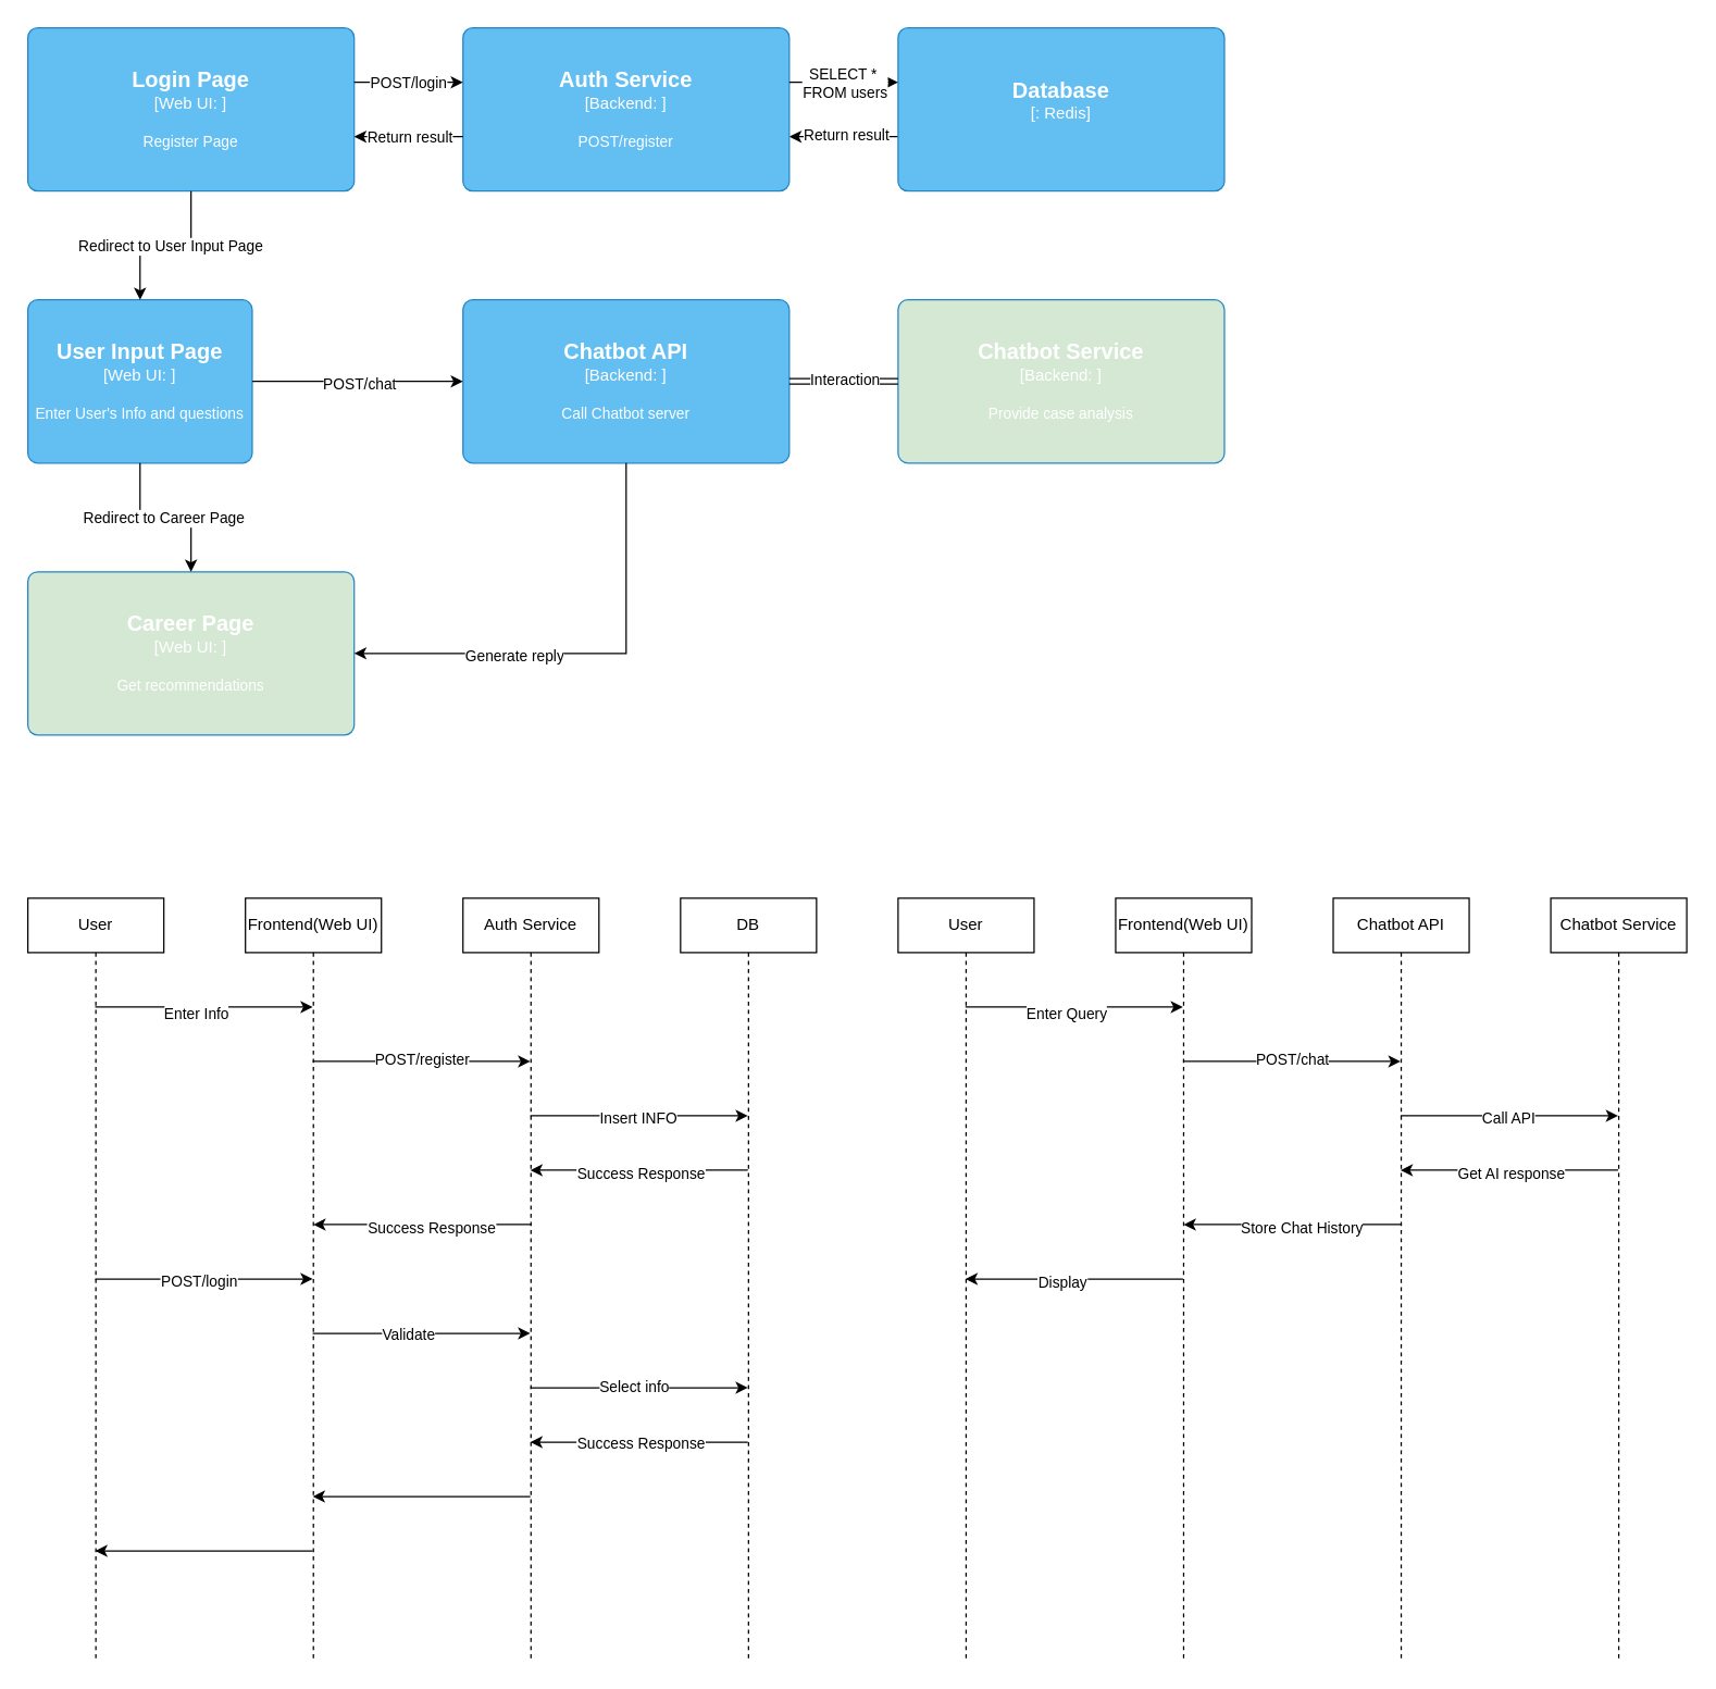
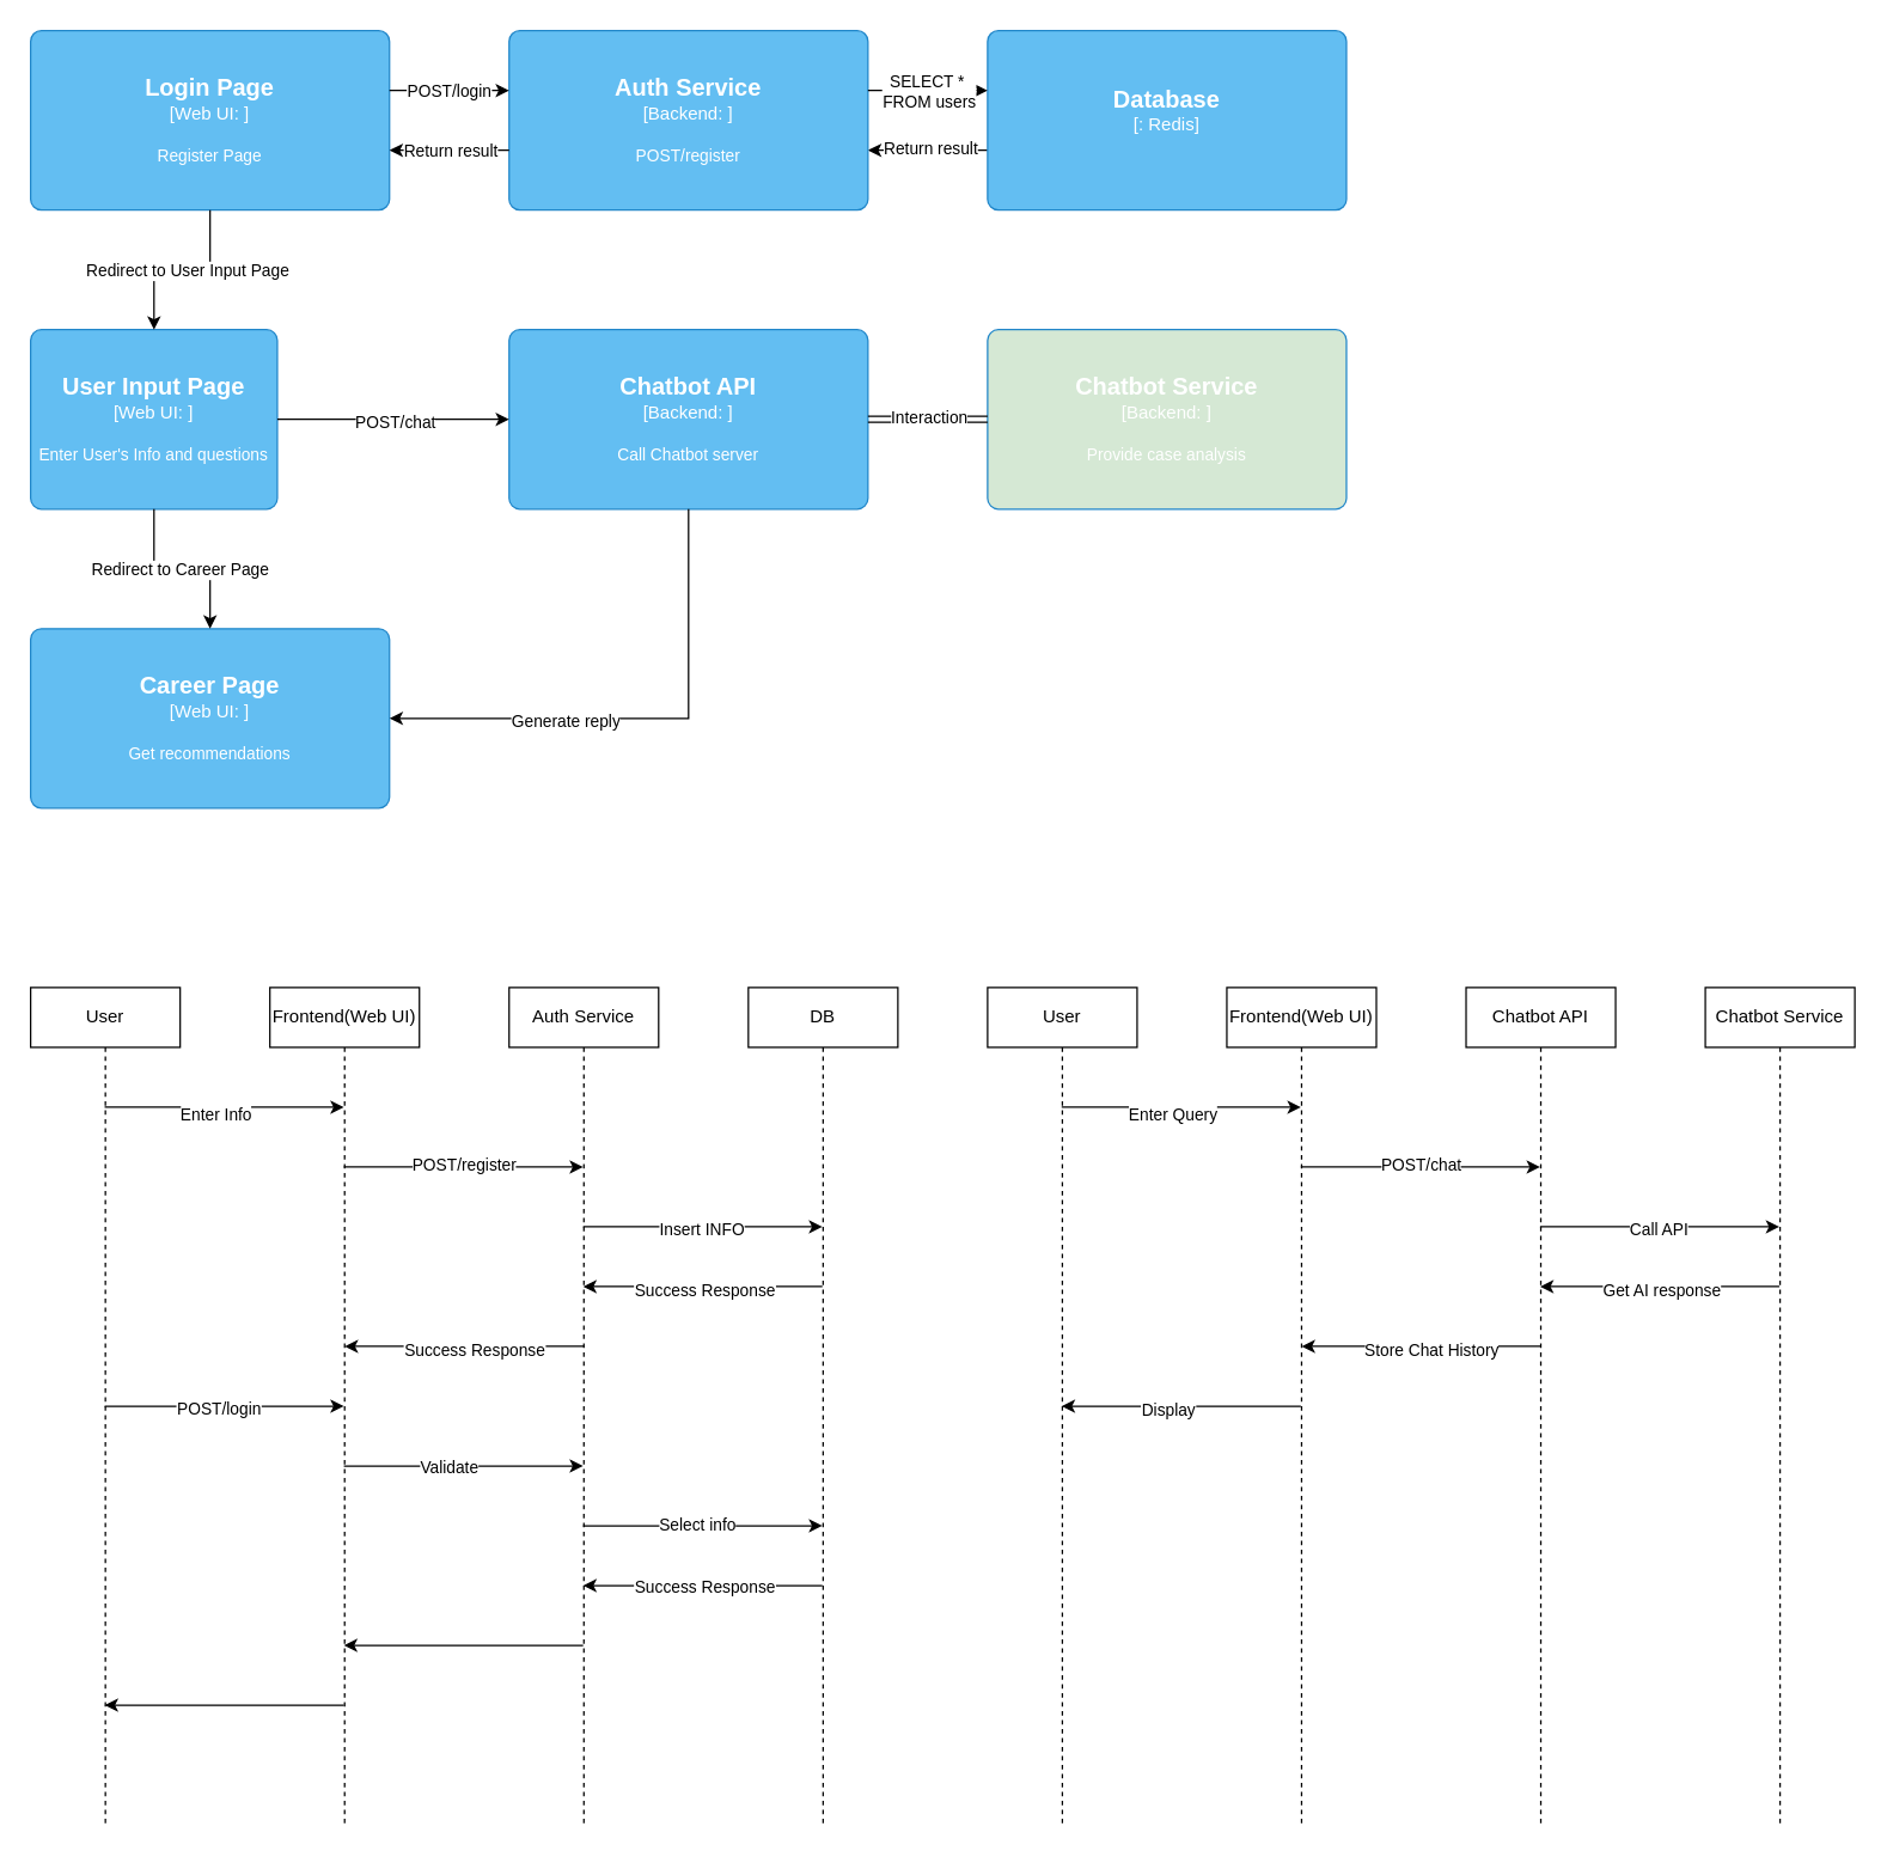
- <mxCell id="8" value="&lt;font style=&quot;font-size: 16px&quot;&gt;&lt;b&gt;Career Page&lt;/b&gt;&lt;/font&gt;&lt;div&gt;[Web UI: ]&lt;/div&gt;&lt;br&gt;&lt;div&gt;&lt;font style=&quot;font-size: 11px&quot;&gt;Get recommendations&lt;/font&gt;&lt;/div&gt;" style="rounded=1;whiteSpace=wrap;html=1;labelBackgroundColor=none;fillColor=#d5e8d4;fontColor=#ffffff;align=center;arcSize=6;strokeColor=#2086C9;metaEdit=1;resizable=0;points=[[0.25,0,0],[0.5,0,0],[0.75,0,0],[1,0.25,0],[1,0.5,0],[1,0.75,0],[0.75,1,0],[0.5,1,0],[0.25,1,0],[0,0.75,0],[0,0.5,0],[0,0.25,0]];" vertex="1" parent="1"><mxGeometry x="20" y="420" width="240" height="120" as="geometry" /></mxCell>
+ <mxCell id="8" value="&lt;font style=&quot;font-size: 16px&quot;&gt;&lt;b&gt;Career Page&lt;/b&gt;&lt;/font&gt;&lt;div&gt;[Web UI: ]&lt;/div&gt;&lt;br&gt;&lt;div&gt;&lt;font style=&quot;font-size: 11px&quot;&gt;Get recommendations&lt;/font&gt;&lt;/div&gt;" style="rounded=1;whiteSpace=wrap;html=1;labelBackgroundColor=none;fillColor=#63BEF2;fontColor=#ffffff;align=center;arcSize=6;strokeColor=#2086C9;metaEdit=1;resizable=0;points=[[0.25,0,0],[0.5,0,0],[0.75,0,0],[1,0.25,0],[1,0.5,0],[1,0.75,0],[0.75,1,0],[0.5,1,0],[0.25,1,0],[0,0.75,0],[0,0.5,0],[0,0.25,0]];" vertex="1" parent="1"><mxGeometry x="20" y="420" width="240" height="120" as="geometry" /></mxCell>
